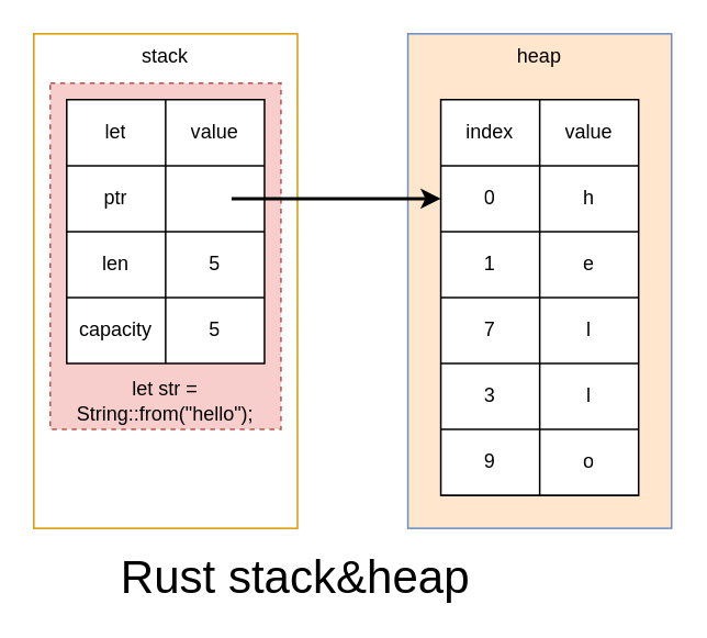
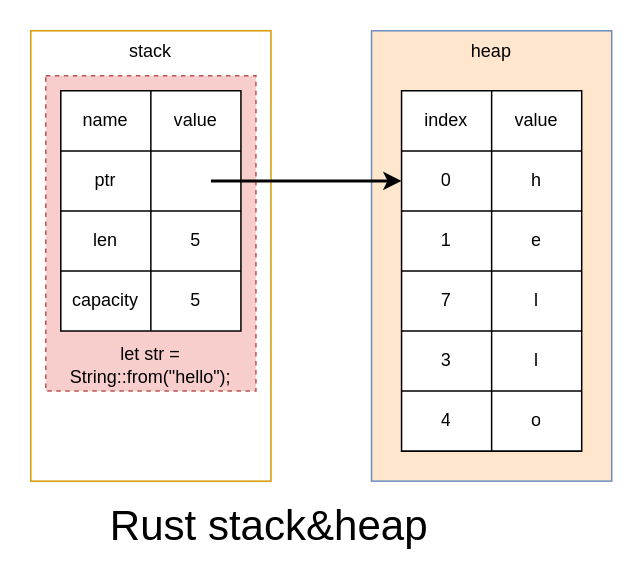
- <mxCell id="26" value="let" style="shape=partialRectangle;html=1;whiteSpace=wrap;connectable=0;strokeColor=inherit;overflow=hidden;fillColor=none;top=0;left=0;bottom=0;right=0;pointerEvents=1;" vertex="1" parent="25"><mxGeometry width="60" height="40" as="geometry"><mxRectangle width="60" height="40" as="alternateBounds" /></mxGeometry></mxCell>
+ <mxCell id="26" value="name" style="shape=partialRectangle;html=1;whiteSpace=wrap;connectable=0;strokeColor=inherit;overflow=hidden;fillColor=none;top=0;left=0;bottom=0;right=0;pointerEvents=1;" vertex="1" parent="25"><mxGeometry width="60" height="40" as="geometry"><mxRectangle width="60" height="40" as="alternateBounds" /></mxGeometry></mxCell>
- <mxCell id="21" value="9" style="shape=partialRectangle;html=1;whiteSpace=wrap;connectable=0;strokeColor=inherit;overflow=hidden;fillColor=none;top=0;left=0;bottom=0;right=0;pointerEvents=1;" vertex="1" parent="20"><mxGeometry width="60" height="40" as="geometry"><mxRectangle width="60" height="40" as="alternateBounds" /></mxGeometry></mxCell>
+ <mxCell id="21" value="4" style="shape=partialRectangle;html=1;whiteSpace=wrap;connectable=0;strokeColor=inherit;overflow=hidden;fillColor=none;top=0;left=0;bottom=0;right=0;pointerEvents=1;" vertex="1" parent="20"><mxGeometry width="60" height="40" as="geometry"><mxRectangle width="60" height="40" as="alternateBounds" /></mxGeometry></mxCell>
